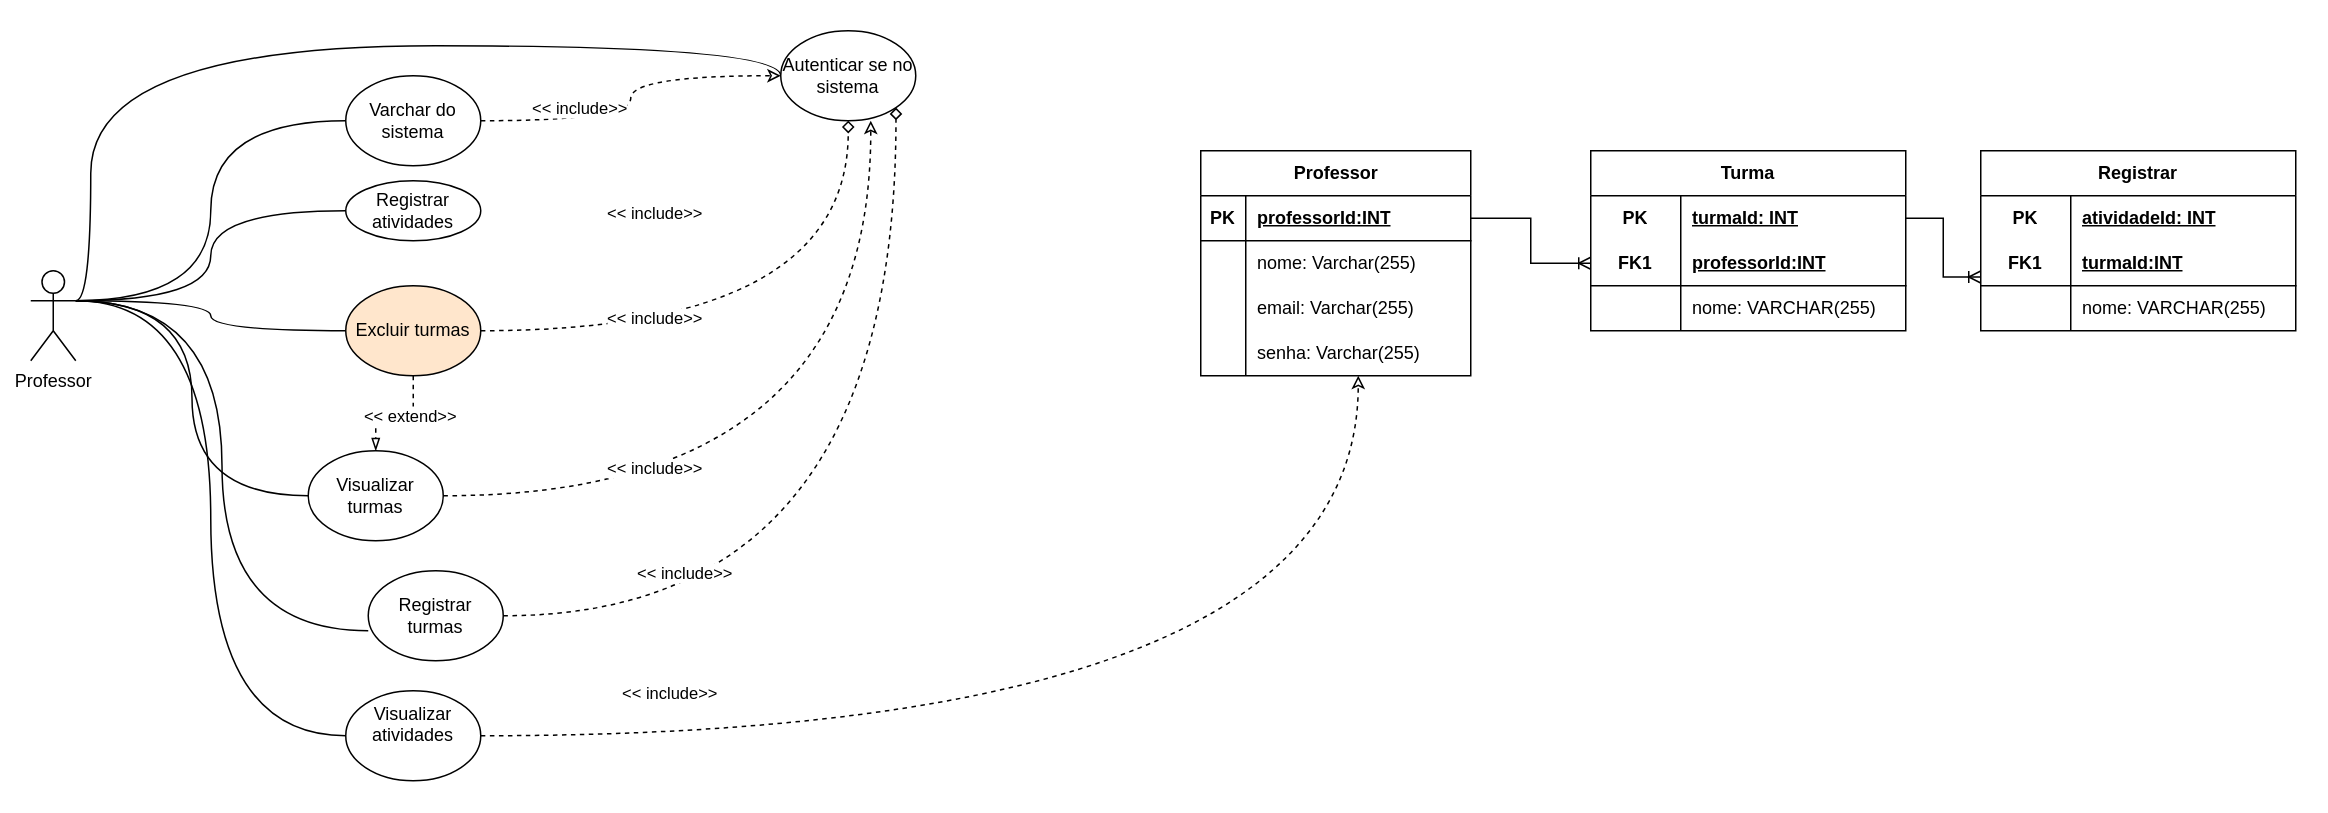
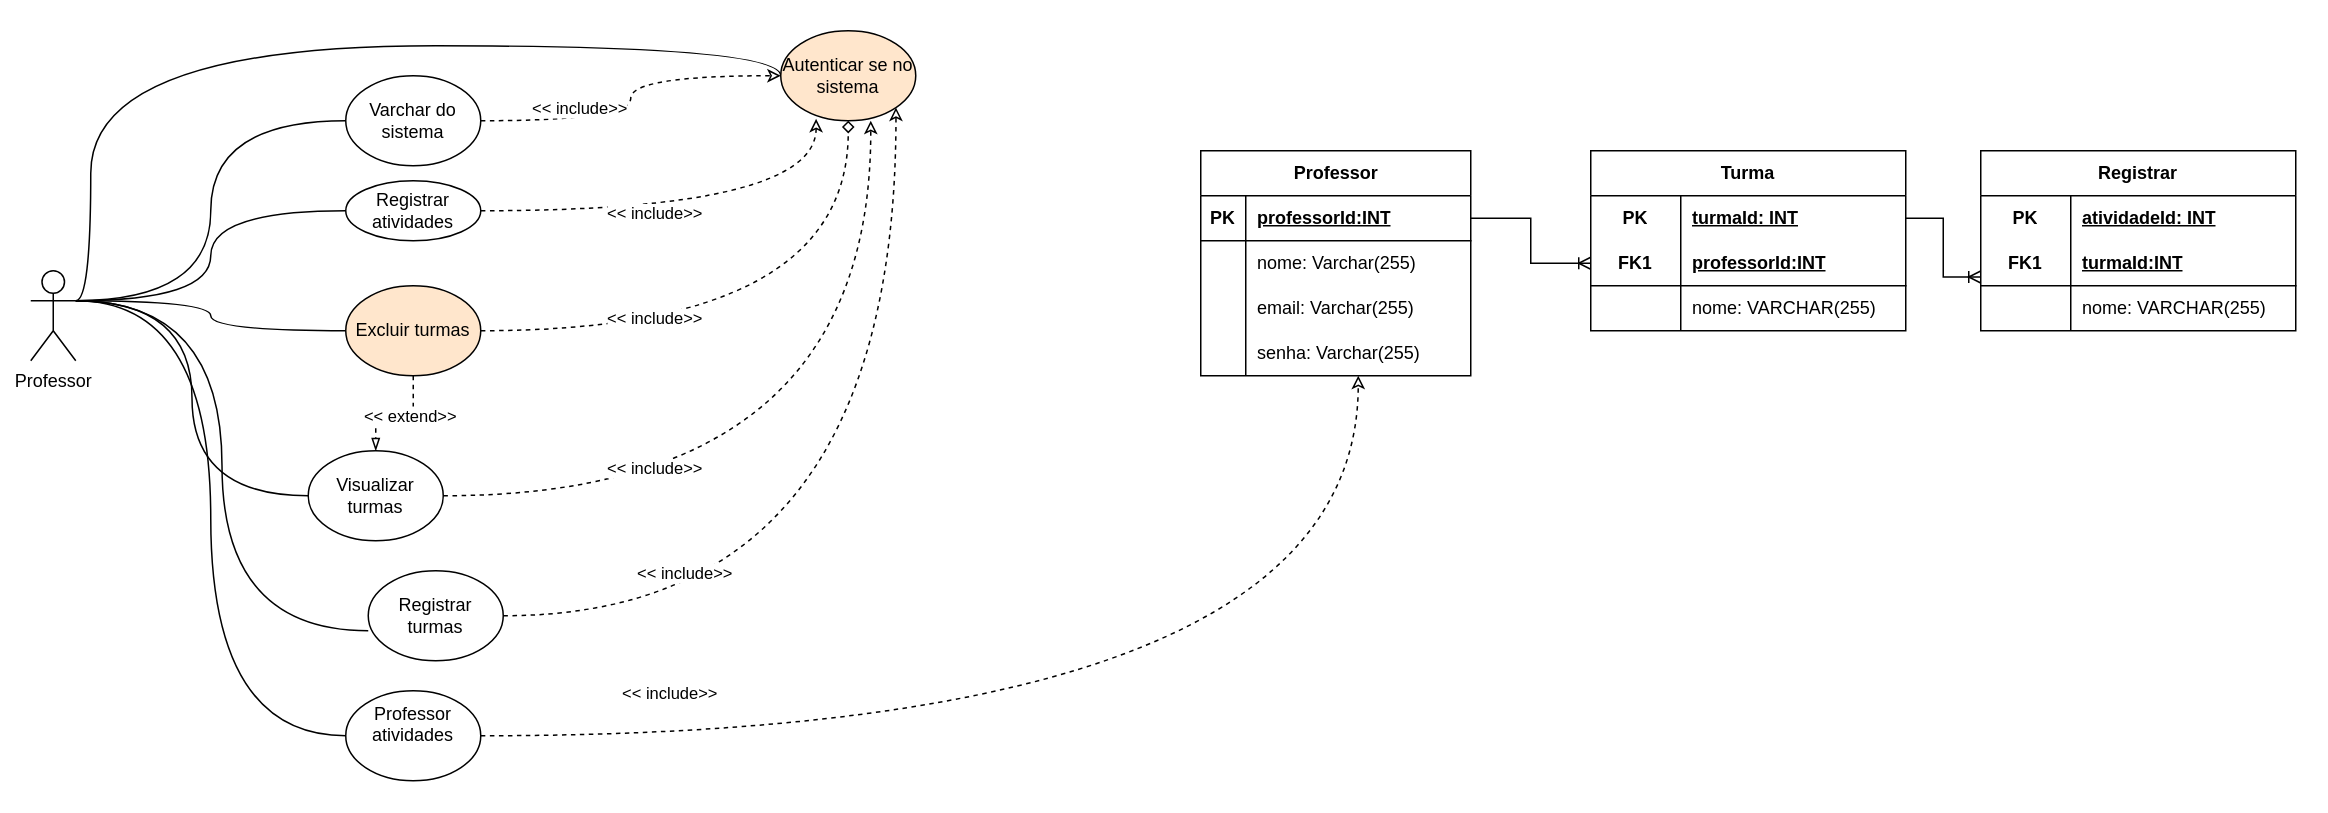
- <mxCell id="9" value="Autenticar se no sistema" style="ellipse;whiteSpace=wrap;html=1;" vertex="1" parent="1"><mxGeometry x="520" y="20" width="90" height="60" as="geometry" /></mxCell>
+ <mxCell id="9" value="Autenticar se no sistema" style="ellipse;whiteSpace=wrap;html=1;fillColor=#ffe6cc;" vertex="1" parent="1"><mxGeometry x="520" y="20" width="90" height="60" as="geometry" /></mxCell>
- <mxCell id="18" style="edgeStyle=orthogonalEdgeStyle;rounded=0;orthogonalLoop=1;jettySize=auto;html=1;exitX=1;exitY=0.5;exitDx=0;exitDy=0;entryX=1;entryY=1;entryDx=0;entryDy=0;curved=1;dashed=1;endArrow=diamond;endFill=0;" edge="1" parent="1" source="19" target="9"><mxGeometry relative="1" as="geometry" /></mxCell>
+ <mxCell id="18" style="edgeStyle=orthogonalEdgeStyle;rounded=0;orthogonalLoop=1;jettySize=auto;html=1;exitX=1;exitY=0.5;exitDx=0;exitDy=0;entryX=1;entryY=1;entryDx=0;entryDy=0;curved=1;dashed=1;endArrow=classic;endFill=0;" edge="1" parent="1" source="19" target="9"><mxGeometry relative="1" as="geometry" /></mxCell>
+ <mxCell id="21" style="edgeStyle=orthogonalEdgeStyle;rounded=0;orthogonalLoop=1;jettySize=auto;html=1;exitX=1;exitY=0.5;exitDx=0;exitDy=0;entryX=0.262;entryY=0.979;entryDx=0;entryDy=0;entryPerimeter=0;curved=1;dashed=1;endArrow=classic;endFill=0;" edge="1" parent="1" source="22" target="9"><mxGeometry relative="1" as="geometry"><mxPoint x="540" y="100" as="targetPoint" /></mxGeometry></mxCell>
- <mxCell id="20" value="Visualizar atividades&lt;div&gt;&lt;br&gt;&lt;/div&gt;" style="ellipse;whiteSpace=wrap;html=1;" vertex="1" parent="1"><mxGeometry x="230" y="460" width="90" height="60" as="geometry" /></mxCell>
+ <mxCell id="20" value="Professor atividades&lt;div&gt;&lt;br&gt;&lt;/div&gt;" style="ellipse;whiteSpace=wrap;html=1;" vertex="1" parent="1"><mxGeometry x="230" y="460" width="90" height="60" as="geometry" /></mxCell>
